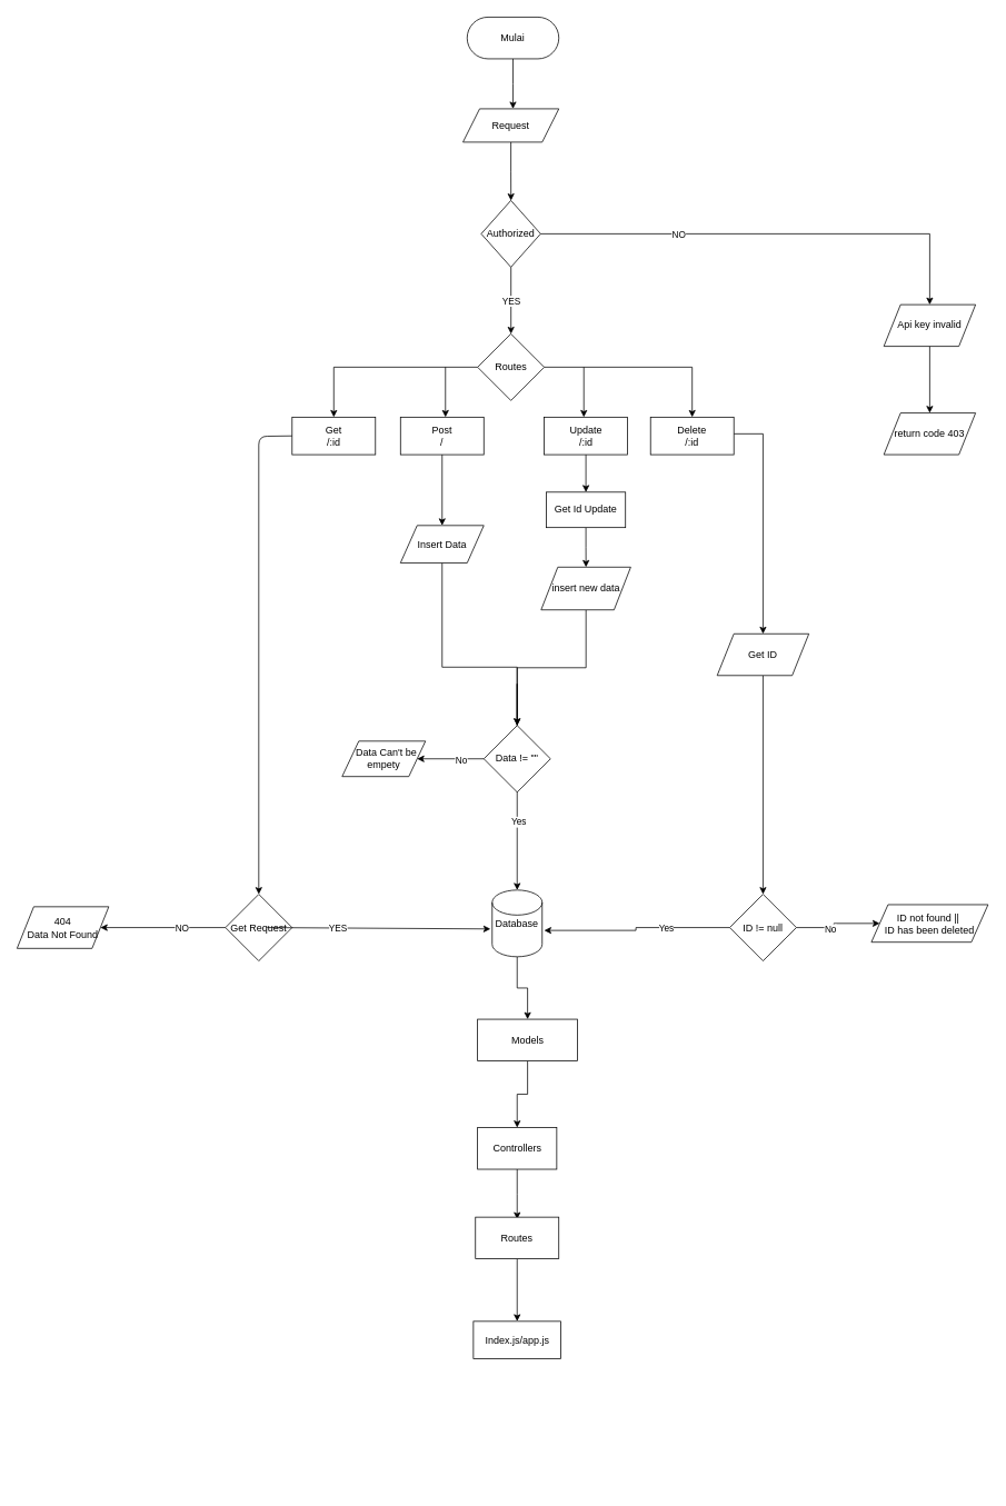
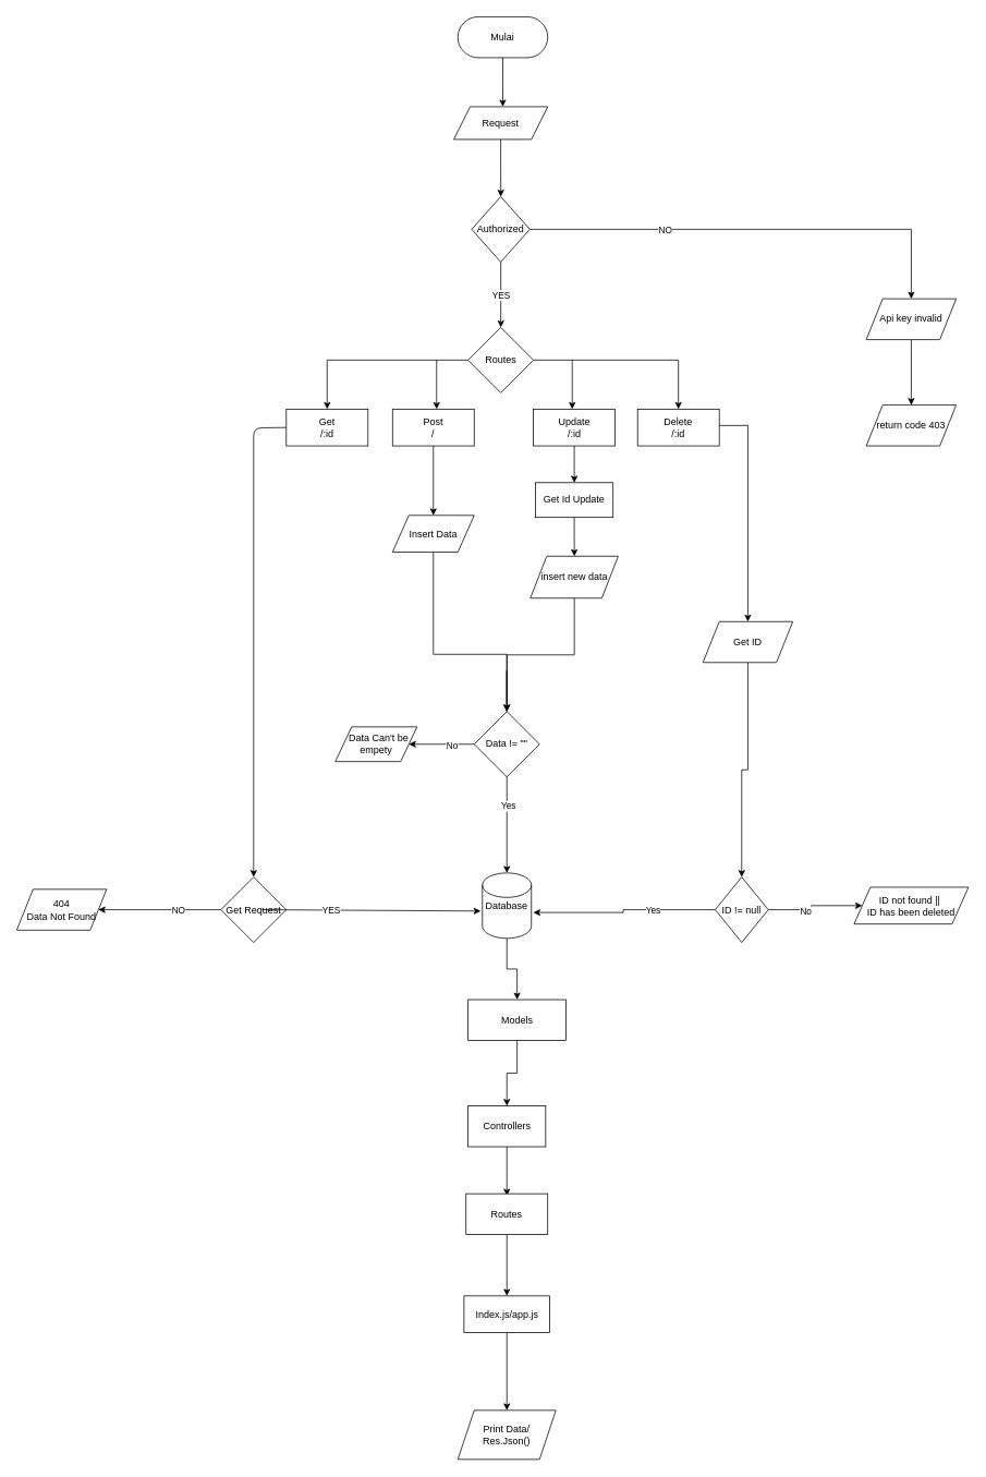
- <mxCell id="57" value="ID != null" style="rhombus;whiteSpace=wrap;html=1;" vertex="1" parent="1"><mxGeometry x="875" y="1072.5" width="80" height="80" as="geometry" /></mxCell>
+ <mxCell id="57" value="ID != null" style="rhombus;whiteSpace=wrap;html=1;" vertex="1" parent="1"><mxGeometry x="875" y="1072.5" width="65" height="80" as="geometry" /></mxCell>
+ <mxCell id="61" value="" style="edgeStyle=orthogonalEdgeStyle;rounded=0;orthogonalLoop=1;jettySize=auto;html=1;" edge="1" parent="1" source="62" target="63"><mxGeometry relative="1" as="geometry" /></mxCell>
+ <mxCell id="63" value="Print Data/&lt;br&gt;Res.Json()" style="shape=parallelogram;perimeter=parallelogramPerimeter;whiteSpace=wrap;html=1;fixedSize=1;" vertex="1" parent="1"><mxGeometry x="560" y="1725" width="120" height="60" as="geometry" /></mxCell>
